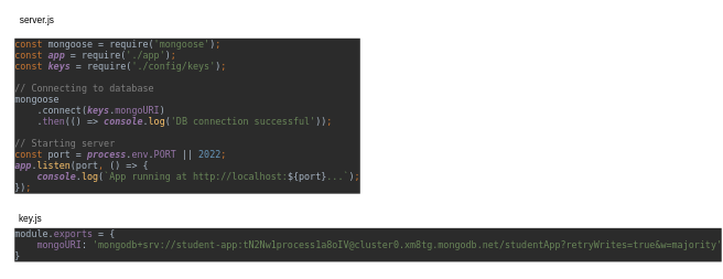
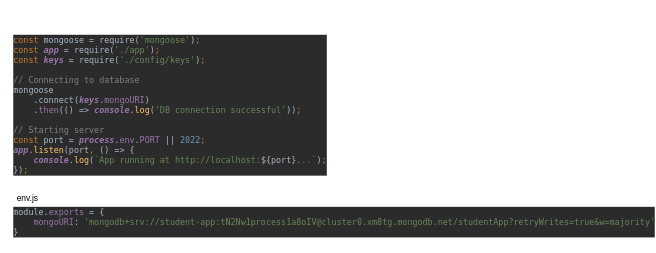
- <mxCell id="3" value="server.js" style="text;html=1;align=center;verticalAlign=middle;resizable=0;points=[];autosize=1;fontSize=14;" vertex="1" parent="1"><mxGeometry x="20" y="20" width="70" height="20" as="geometry" /></mxCell>
- <mxCell id="5" value="key.js" style="text;html=1;align=center;verticalAlign=middle;resizable=0;points=[];autosize=1;fontSize=14;" vertex="1" parent="1"><mxGeometry x="20" y="320" width="50" height="20" as="geometry" /></mxCell>
+ <mxCell id="5" value="env.js" style="text;html=1;align=center;verticalAlign=middle;resizable=0;points=[];autosize=1;fontSize=14;" vertex="1" parent="1"><mxGeometry x="20" y="320" width="50" height="20" as="geometry" /></mxCell>
